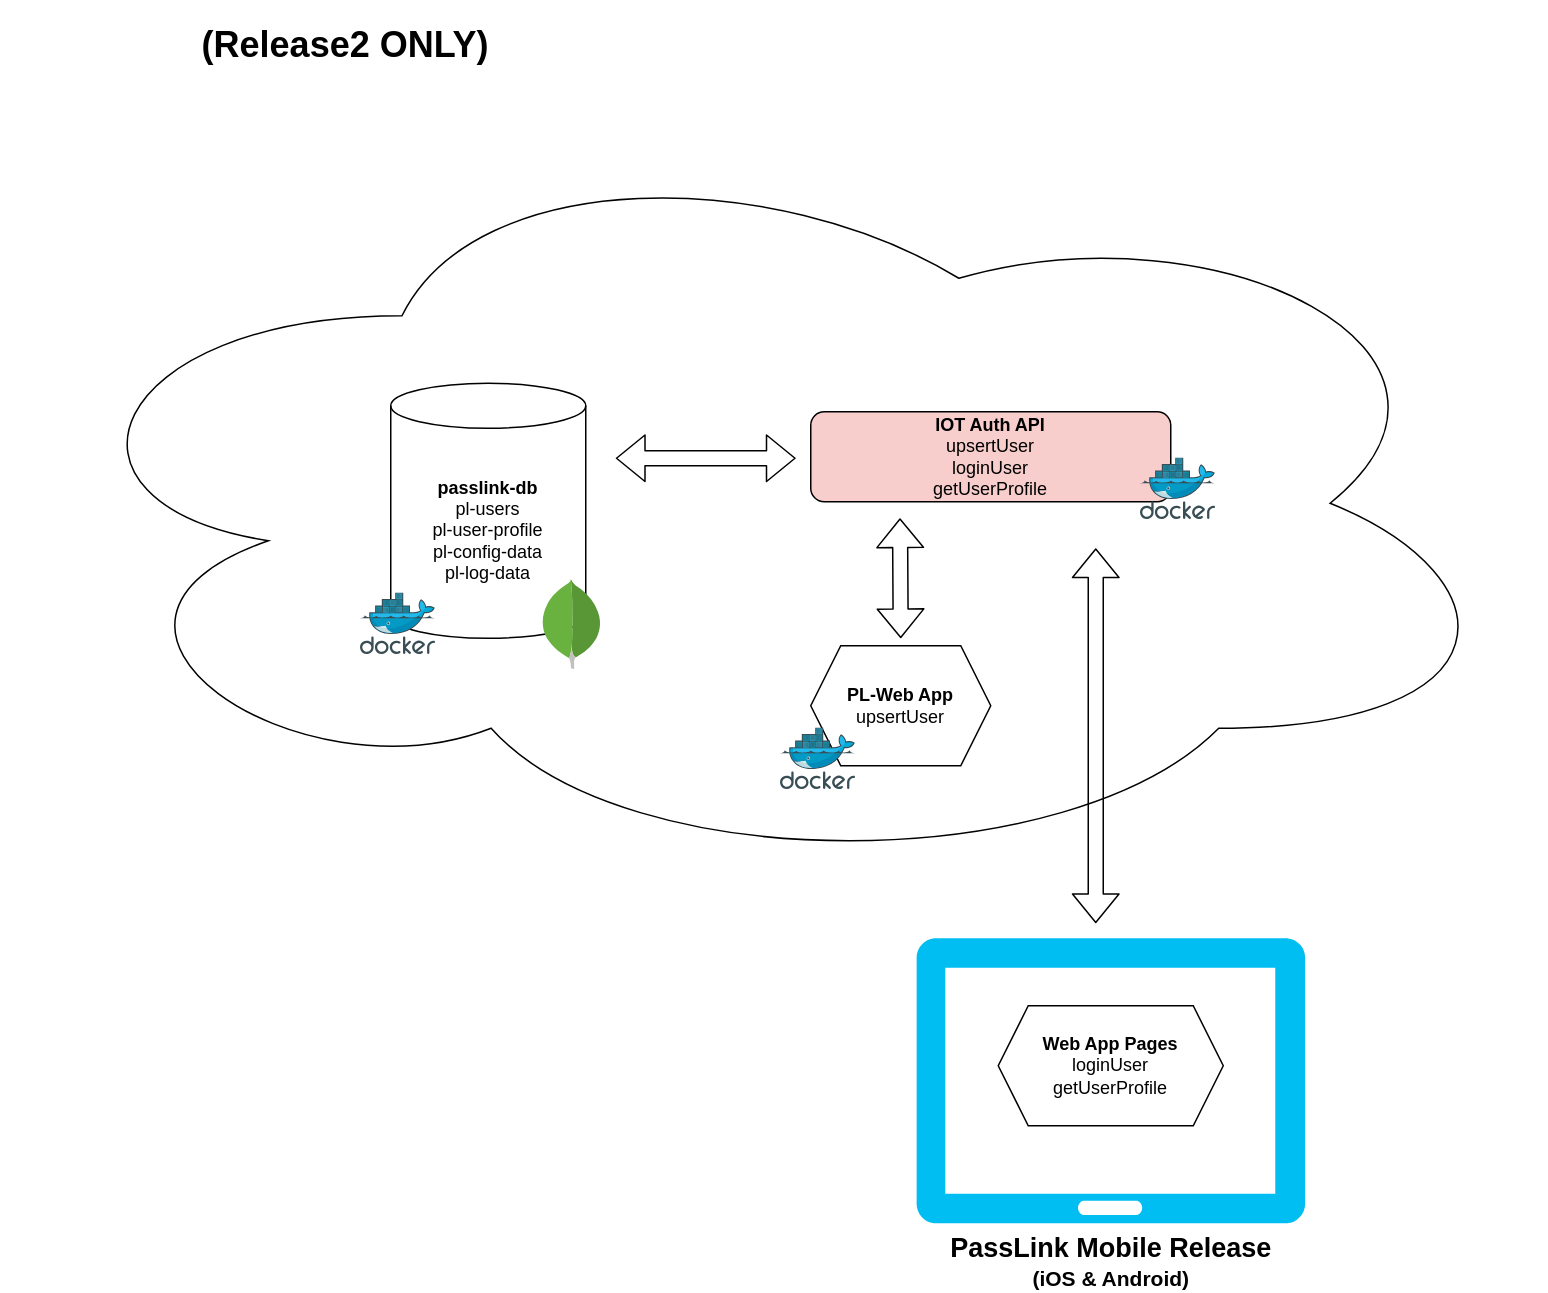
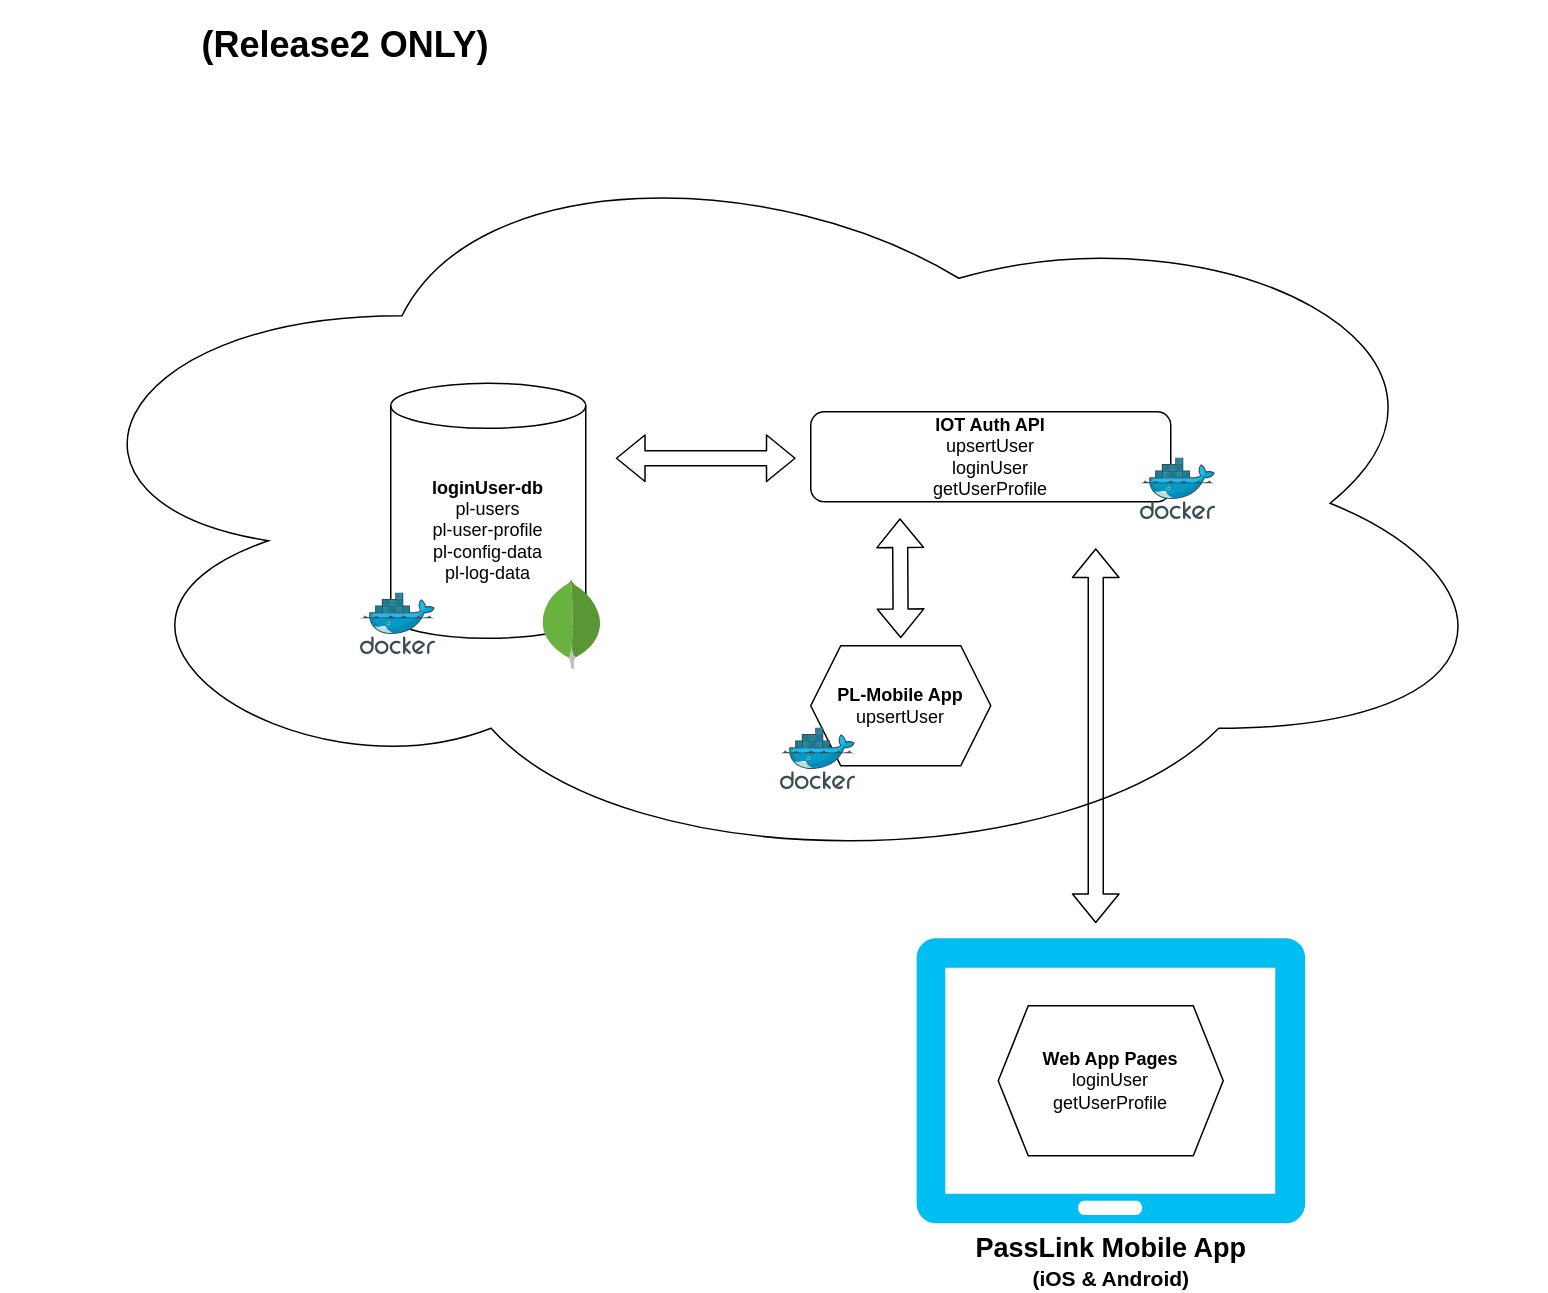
- <mxCell id="3" value="&lt;b&gt;IOT Auth API&lt;/b&gt;&lt;br&gt;upsertUser&lt;br&gt;loginUser&lt;br&gt;getUserProfile" style="rounded=1;whiteSpace=wrap;html=1;fillColor=#f8cecc;" parent="1" vertex="1"><mxGeometry x="540" y="274" width="240" height="60" as="geometry" /></mxCell>
+ <mxCell id="3" value="&lt;b&gt;IOT Auth API&lt;/b&gt;&lt;br&gt;upsertUser&lt;br&gt;loginUser&lt;br&gt;getUserProfile" style="rounded=1;whiteSpace=wrap;html=1;" parent="1" vertex="1"><mxGeometry x="540" y="274" width="240" height="60" as="geometry" /></mxCell>
- <mxCell id="4" value="&lt;b&gt;passlink-db&lt;br&gt;&lt;/b&gt;pl-users&lt;br&gt;pl-user-profile&lt;br&gt;pl-config-data&lt;br&gt;pl-log-data" style="shape=cylinder3;whiteSpace=wrap;html=1;boundedLbl=1;backgroundOutline=1;size=15;" parent="1" vertex="1"><mxGeometry x="260" y="255" width="130" height="170" as="geometry" /></mxCell>
+ <mxCell id="4" value="&lt;b&gt;loginUser-db&lt;br&gt;&lt;/b&gt;pl-users&lt;br&gt;pl-user-profile&lt;br&gt;pl-config-data&lt;br&gt;pl-log-data" style="shape=cylinder3;whiteSpace=wrap;html=1;boundedLbl=1;backgroundOutline=1;size=15;" parent="1" vertex="1"><mxGeometry x="260" y="255" width="130" height="170" as="geometry" /></mxCell>
- <mxCell id="11" value="&lt;b&gt;PL-Web App&lt;/b&gt;&lt;br&gt;upsertUser" style="shape=hexagon;perimeter=hexagonPerimeter2;whiteSpace=wrap;html=1;fixedSize=1;" parent="1" vertex="1"><mxGeometry x="540" y="430" width="120" height="80" as="geometry" /></mxCell>
+ <mxCell id="11" value="&lt;b&gt;PL-Mobile App&lt;/b&gt;&lt;br&gt;upsertUser" style="shape=hexagon;perimeter=hexagonPerimeter2;whiteSpace=wrap;html=1;fixedSize=1;" parent="1" vertex="1"><mxGeometry x="540" y="430" width="120" height="80" as="geometry" /></mxCell>
- <mxCell id="15" value="&lt;b&gt;Web App Pages&lt;/b&gt;&lt;br&gt;loginUser&lt;br&gt;getUserProfile" style="shape=hexagon;perimeter=hexagonPerimeter2;whiteSpace=wrap;html=1;fixedSize=1;" parent="1" vertex="1"><mxGeometry x="665" y="670" width="150" height="80" as="geometry" /></mxCell>
+ <mxCell id="15" value="&lt;b&gt;Web App Pages&lt;/b&gt;&lt;br&gt;loginUser&lt;br&gt;getUserProfile" style="shape=hexagon;perimeter=hexagonPerimeter2;whiteSpace=wrap;html=1;fixedSize=1;" parent="1" vertex="1"><mxGeometry x="665" y="670" width="150" height="100" as="geometry" /></mxCell>
- <mxCell id="14" value="&lt;font&gt;&lt;b&gt;&lt;span style=&quot;font-size: 18px&quot;&gt;PassLink Mobile Release&lt;/span&gt;&lt;br&gt;&lt;font style=&quot;font-size: 14px&quot;&gt;(iOS &amp;amp; Android)&lt;/font&gt;&lt;br&gt;&lt;/b&gt;&lt;/font&gt;" style="verticalLabelPosition=bottom;html=1;verticalAlign=top;align=center;strokeColor=none;fillColor=#00BEF2;shape=mxgraph.azure.tablet;pointerEvents=1;" parent="1" vertex="1"><mxGeometry x="610" y="625" width="260" height="190" as="geometry" /></mxCell>
+ <mxCell id="14" value="&lt;font&gt;&lt;b&gt;&lt;span style=&quot;font-size: 18px&quot;&gt;PassLink Mobile App&lt;/span&gt;&lt;br&gt;&lt;font style=&quot;font-size: 14px&quot;&gt;(iOS &amp;amp; Android)&lt;/font&gt;&lt;br&gt;&lt;/b&gt;&lt;/font&gt;" style="verticalLabelPosition=bottom;html=1;verticalAlign=top;align=center;strokeColor=none;fillColor=#00BEF2;shape=mxgraph.azure.tablet;pointerEvents=1;" parent="1" vertex="1"><mxGeometry x="610" y="625" width="260" height="190" as="geometry" /></mxCell>
